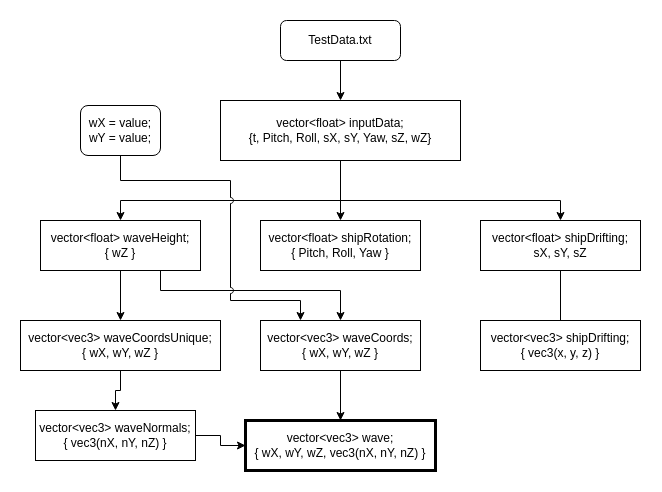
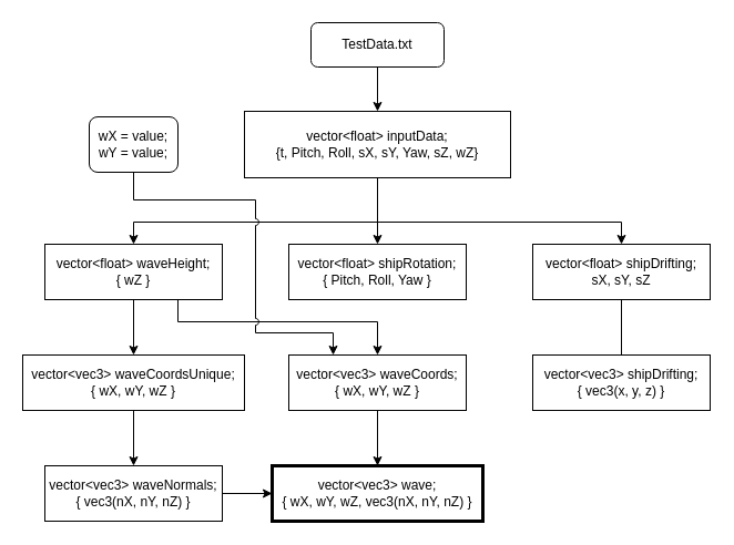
- <mxCell id="20" value="vector&amp;lt;vec3&amp;gt; waveNormals;&lt;br&gt;{ vec3(nX, nY, nZ) }" style="rounded=0;whiteSpace=wrap;html=1;" vertex="1" parent="1"><mxGeometry x="35" y="410" width="160" height="50" as="geometry" /></mxCell>
+ <mxCell id="20" value="vector&amp;lt;vec3&amp;gt; waveNormals;&lt;br&gt;{ vec3(nX, nY, nZ) }" style="rounded=0;whiteSpace=wrap;html=1;" vertex="1" parent="1"><mxGeometry x="40" y="420" width="160" height="50" as="geometry" /></mxCell>
